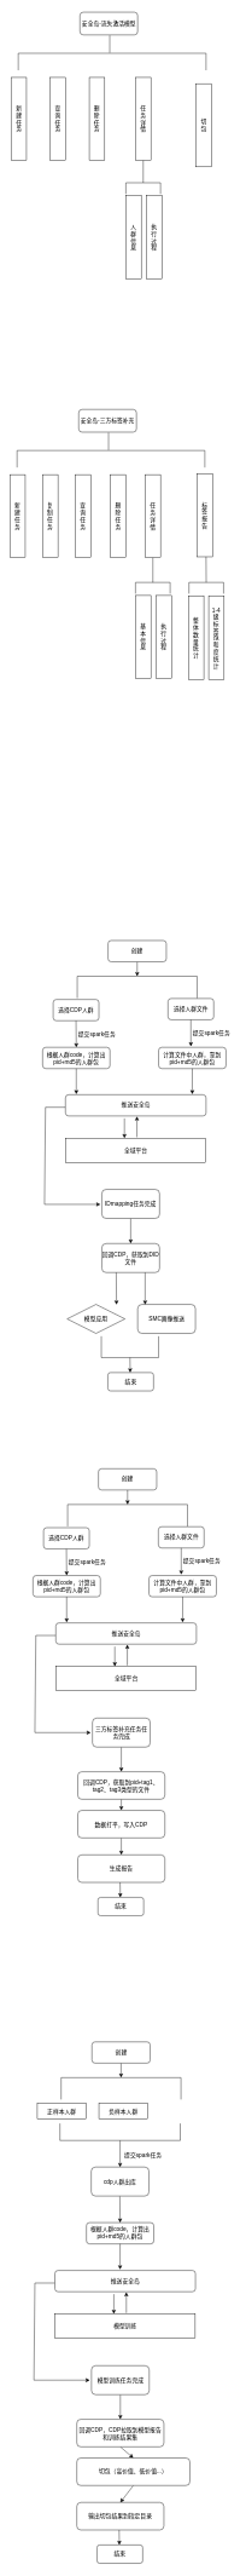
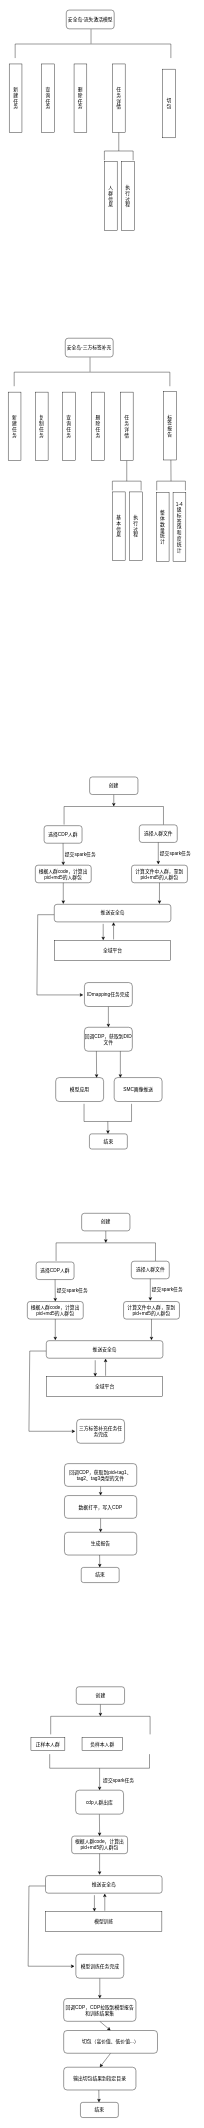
- <mxCell id="51" value="模型应用" style="rhombus;whiteSpace=wrap;html=1;" vertex="1" parent="1"><mxGeometry x="139" y="2694" width="120" height="60" as="geometry" /></mxCell>
+ <mxCell id="51" value="模型应用" style="rounded=1;whiteSpace=wrap;html=1;" vertex="1" parent="1"><mxGeometry x="139" y="2694" width="120" height="60" as="geometry" /></mxCell>
- <mxCell id="75" style="edgeStyle=none;rounded=0;orthogonalLoop=1;jettySize=auto;html=1;exitX=0.5;exitY=1;exitDx=0;exitDy=0;entryX=0.5;entryY=0;entryDx=0;entryDy=0;" edge="1" parent="1" source="76" target="79"><mxGeometry relative="1" as="geometry" /></mxCell>
- <mxCell id="107" value="正样本人群" style="rounded=0;whiteSpace=wrap;html=1;" vertex="1" parent="1"><mxGeometry x="77" y="4347" width="102" height="33" as="geometry" /></mxCell>
+ <mxCell id="107" value="正样本人群" style="rounded=0;whiteSpace=wrap;html=1;" vertex="1" parent="1"><mxGeometry x="77" y="4347" width="85" height="33" as="geometry" /></mxCell>
